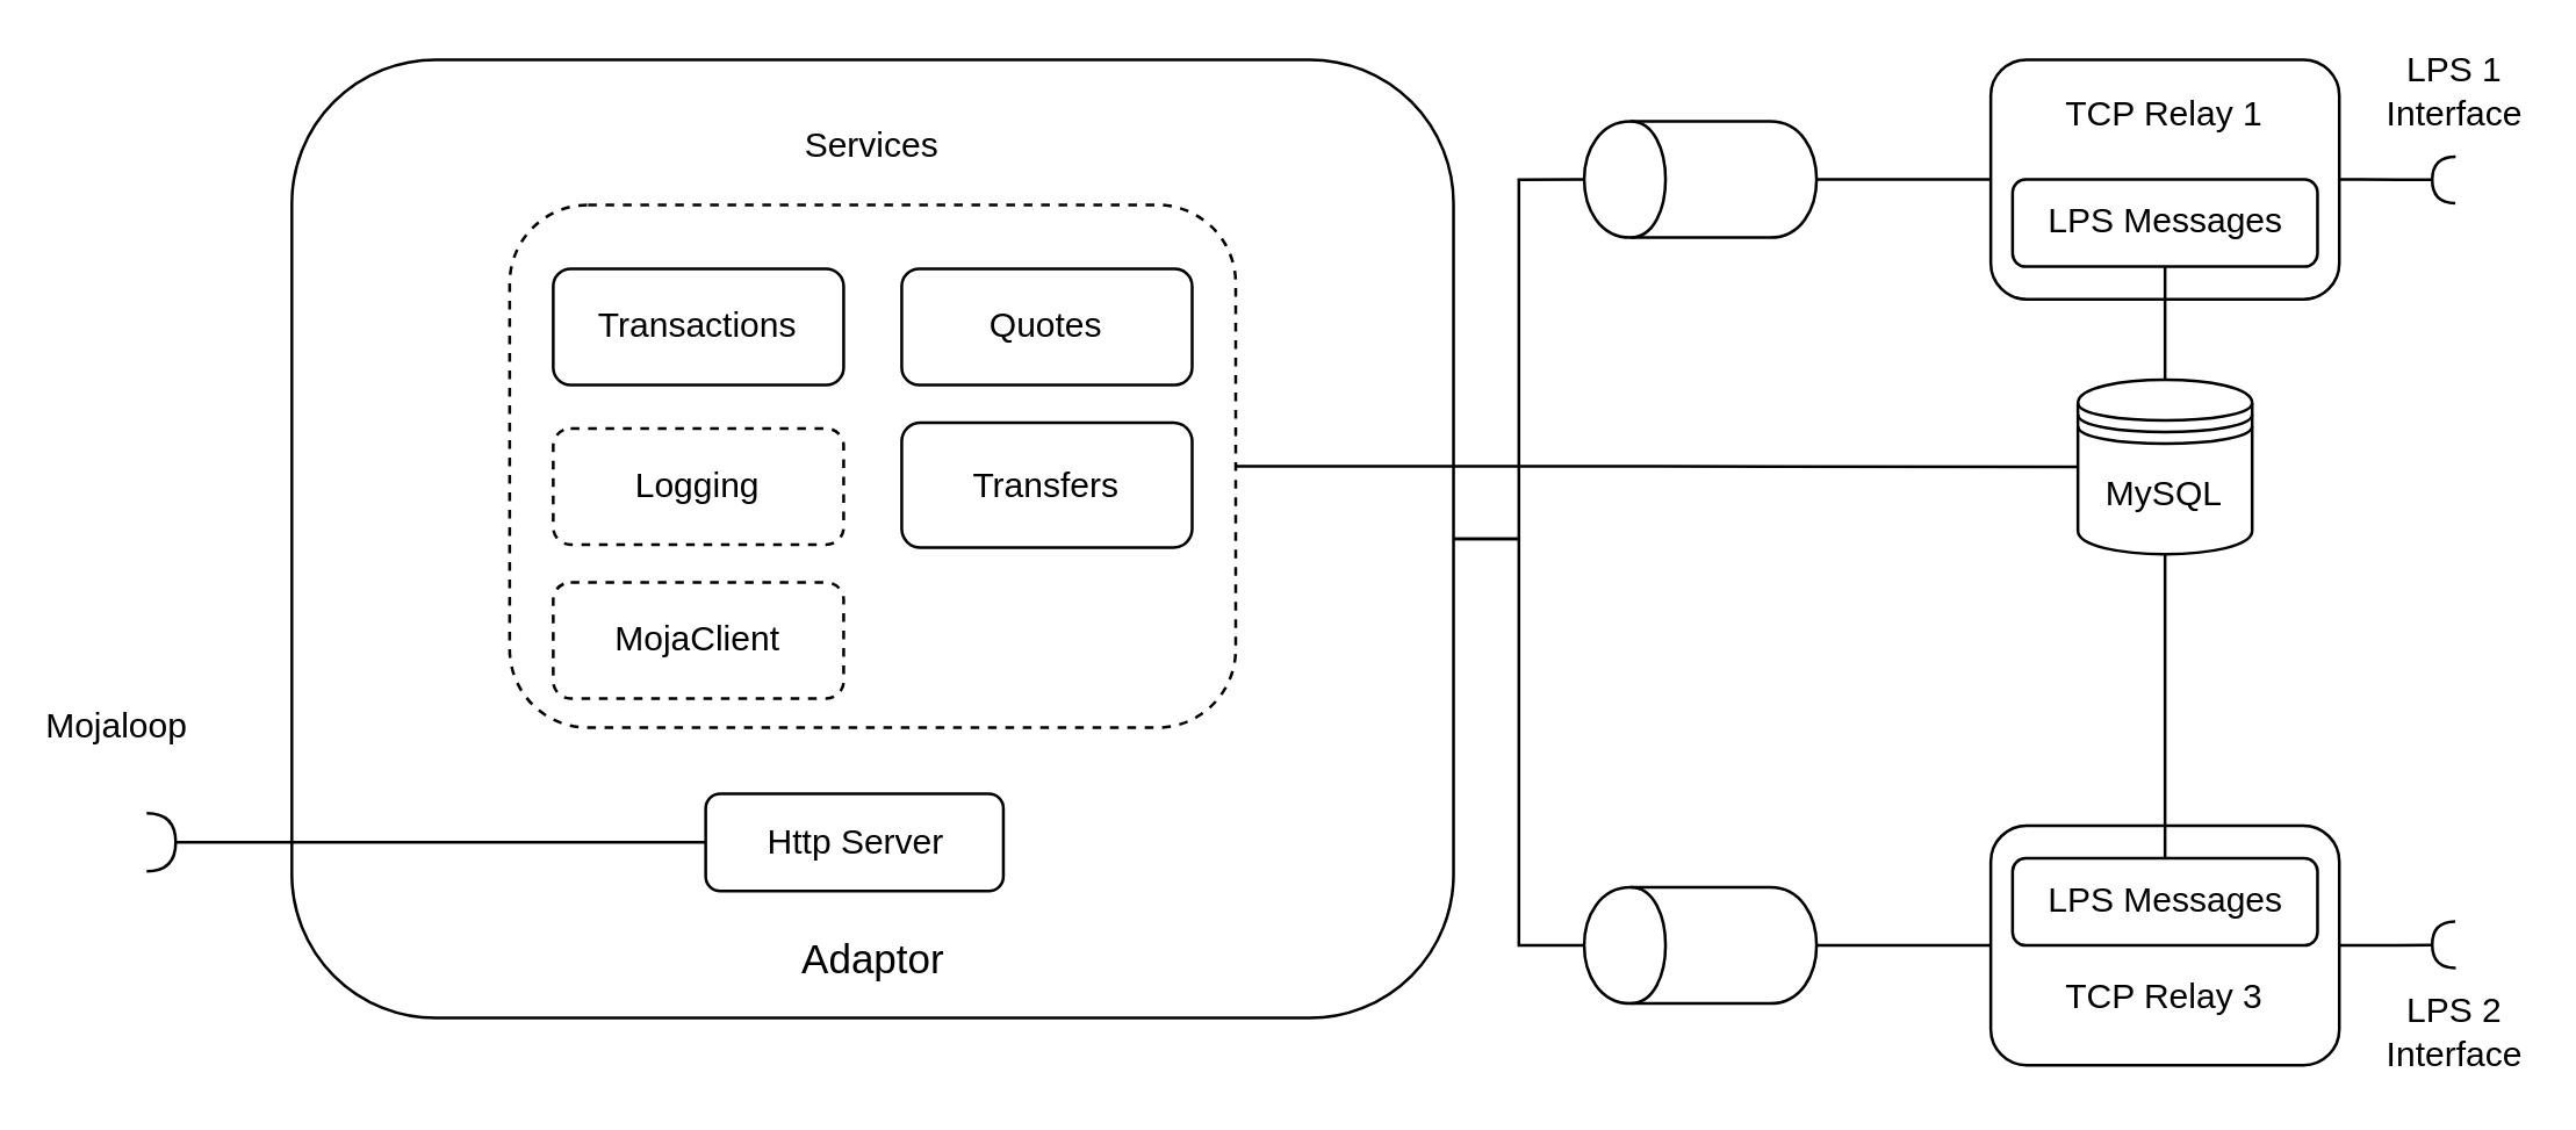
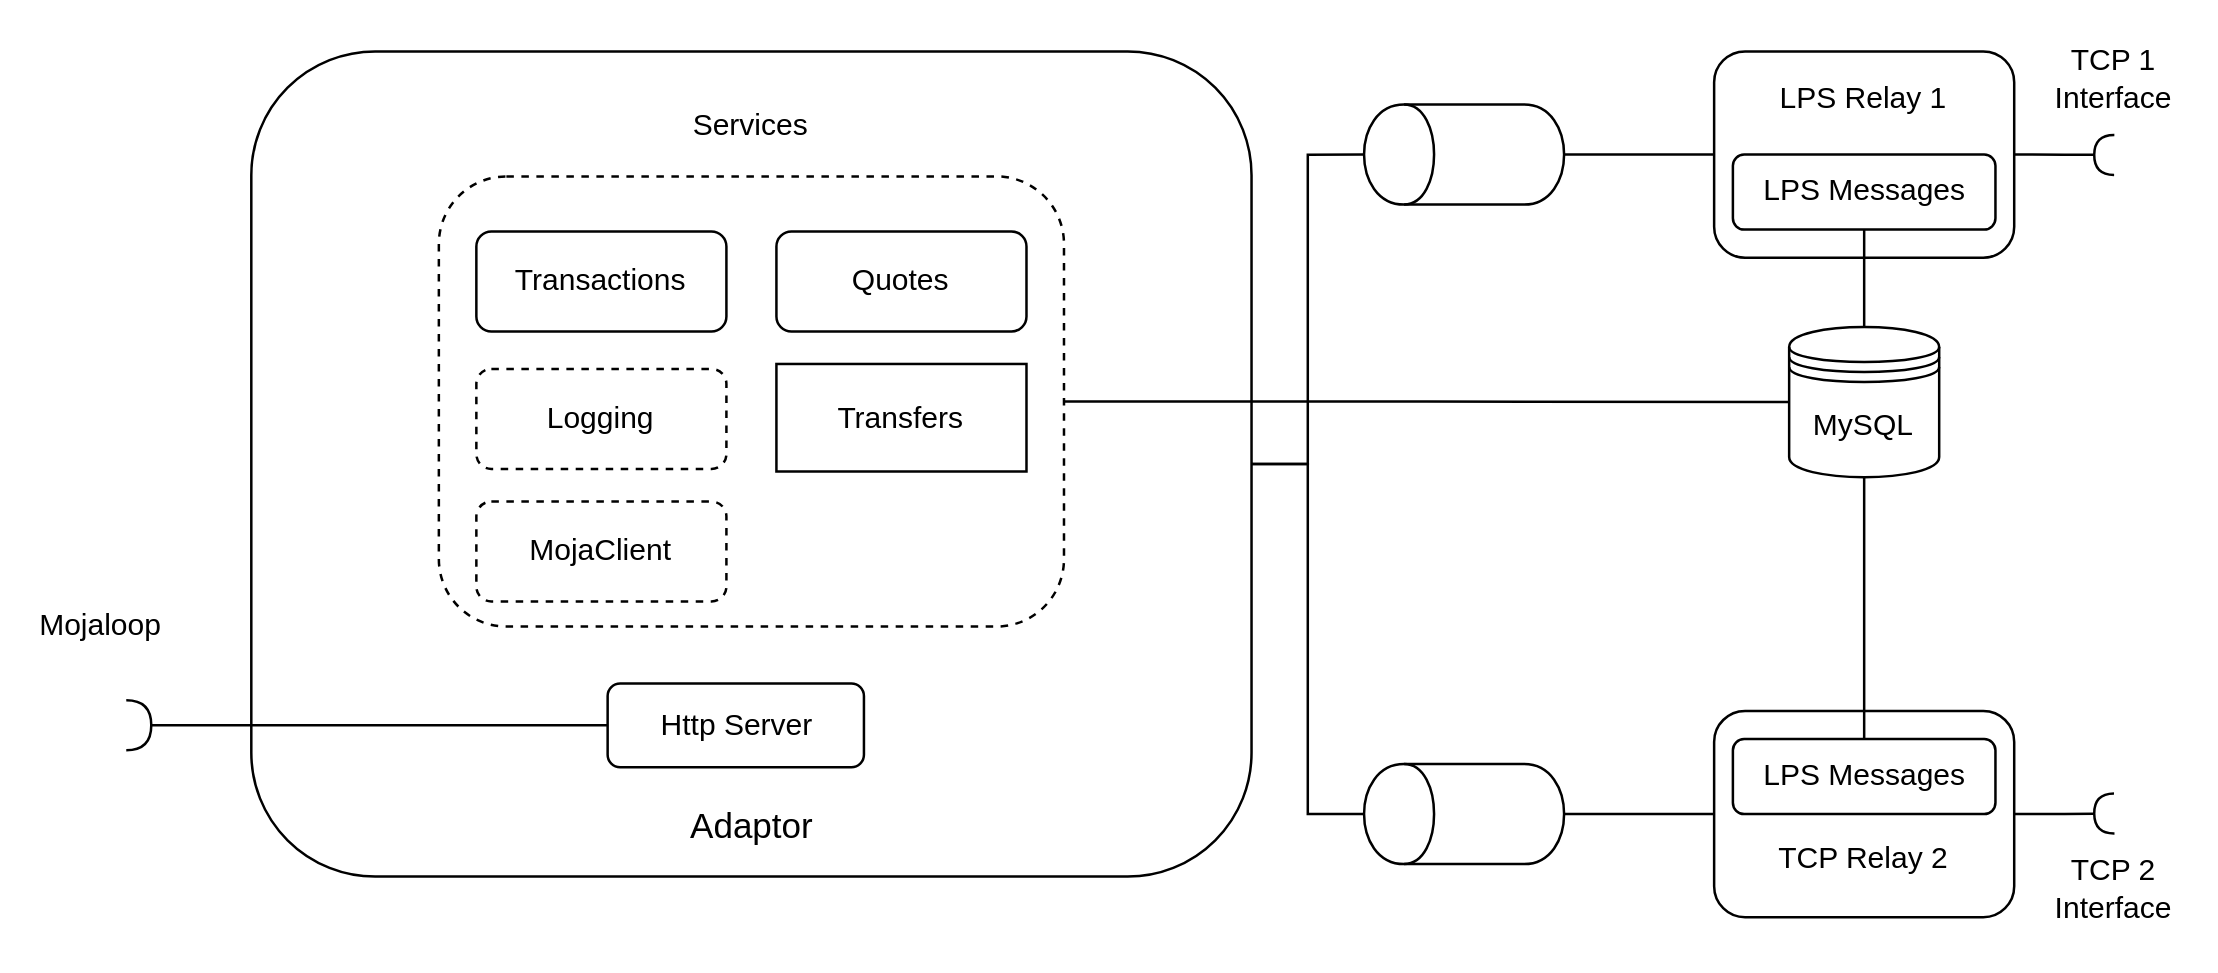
- <mxCell id="27" value="LPS 1 Interface" style="text;html=1;strokeColor=none;fillColor=none;align=center;verticalAlign=middle;whiteSpace=wrap;rounded=0;" vertex="1" parent="1"><mxGeometry x="825" y="21.25" width="40" height="20" as="geometry" /></mxCell>
+ <mxCell id="27" value="TCP 1 Interface" style="text;html=1;strokeColor=none;fillColor=none;align=center;verticalAlign=middle;whiteSpace=wrap;rounded=0;" vertex="1" parent="1"><mxGeometry x="825" y="21.25" width="40" height="20" as="geometry" /></mxCell>
- <mxCell id="24" value="TCP Relay 1" style="text;html=1;strokeColor=none;fillColor=none;align=center;verticalAlign=middle;whiteSpace=wrap;rounded=0;" vertex="1" parent="1"><mxGeometry x="700" y="31.25" width="90" height="16" as="geometry" /></mxCell>
+ <mxCell id="24" value="LPS Relay 1" style="text;html=1;strokeColor=none;fillColor=none;align=center;verticalAlign=middle;whiteSpace=wrap;rounded=0;" vertex="1" parent="1"><mxGeometry x="700" y="31.25" width="90" height="16" as="geometry" /></mxCell>
- <mxCell id="32" value="Transfers" style="rounded=1;whiteSpace=wrap;html=1;fillColor=#ffffff;" parent="1" vertex="1"><mxGeometry x="310" y="145" width="100" height="43" as="geometry" /></mxCell>
+ <mxCell id="32" value="Transfers" style="whiteSpace=wrap;html=1;fillColor=#ffffff;rounded=0;" parent="1" vertex="1"><mxGeometry x="310" y="145" width="100" height="43" as="geometry" /></mxCell>
- <mxCell id="25" value="TCP Relay 3" style="text;html=1;strokeColor=none;fillColor=none;align=center;verticalAlign=middle;whiteSpace=wrap;rounded=0;" vertex="1" parent="1"><mxGeometry x="700" y="335" width="90" height="16" as="geometry" /></mxCell>
+ <mxCell id="25" value="TCP Relay 2" style="text;html=1;strokeColor=none;fillColor=none;align=center;verticalAlign=middle;whiteSpace=wrap;rounded=0;" vertex="1" parent="1"><mxGeometry x="700" y="335" width="90" height="16" as="geometry" /></mxCell>
- <mxCell id="28" value="LPS 2 Interface" style="text;html=1;strokeColor=none;fillColor=none;align=center;verticalAlign=middle;whiteSpace=wrap;rounded=0;" vertex="1" parent="1"><mxGeometry x="825" y="345" width="40" height="20" as="geometry" /></mxCell>
+ <mxCell id="28" value="TCP 2 Interface" style="text;html=1;strokeColor=none;fillColor=none;align=center;verticalAlign=middle;whiteSpace=wrap;rounded=0;" vertex="1" parent="1"><mxGeometry x="825" y="345" width="40" height="20" as="geometry" /></mxCell>
